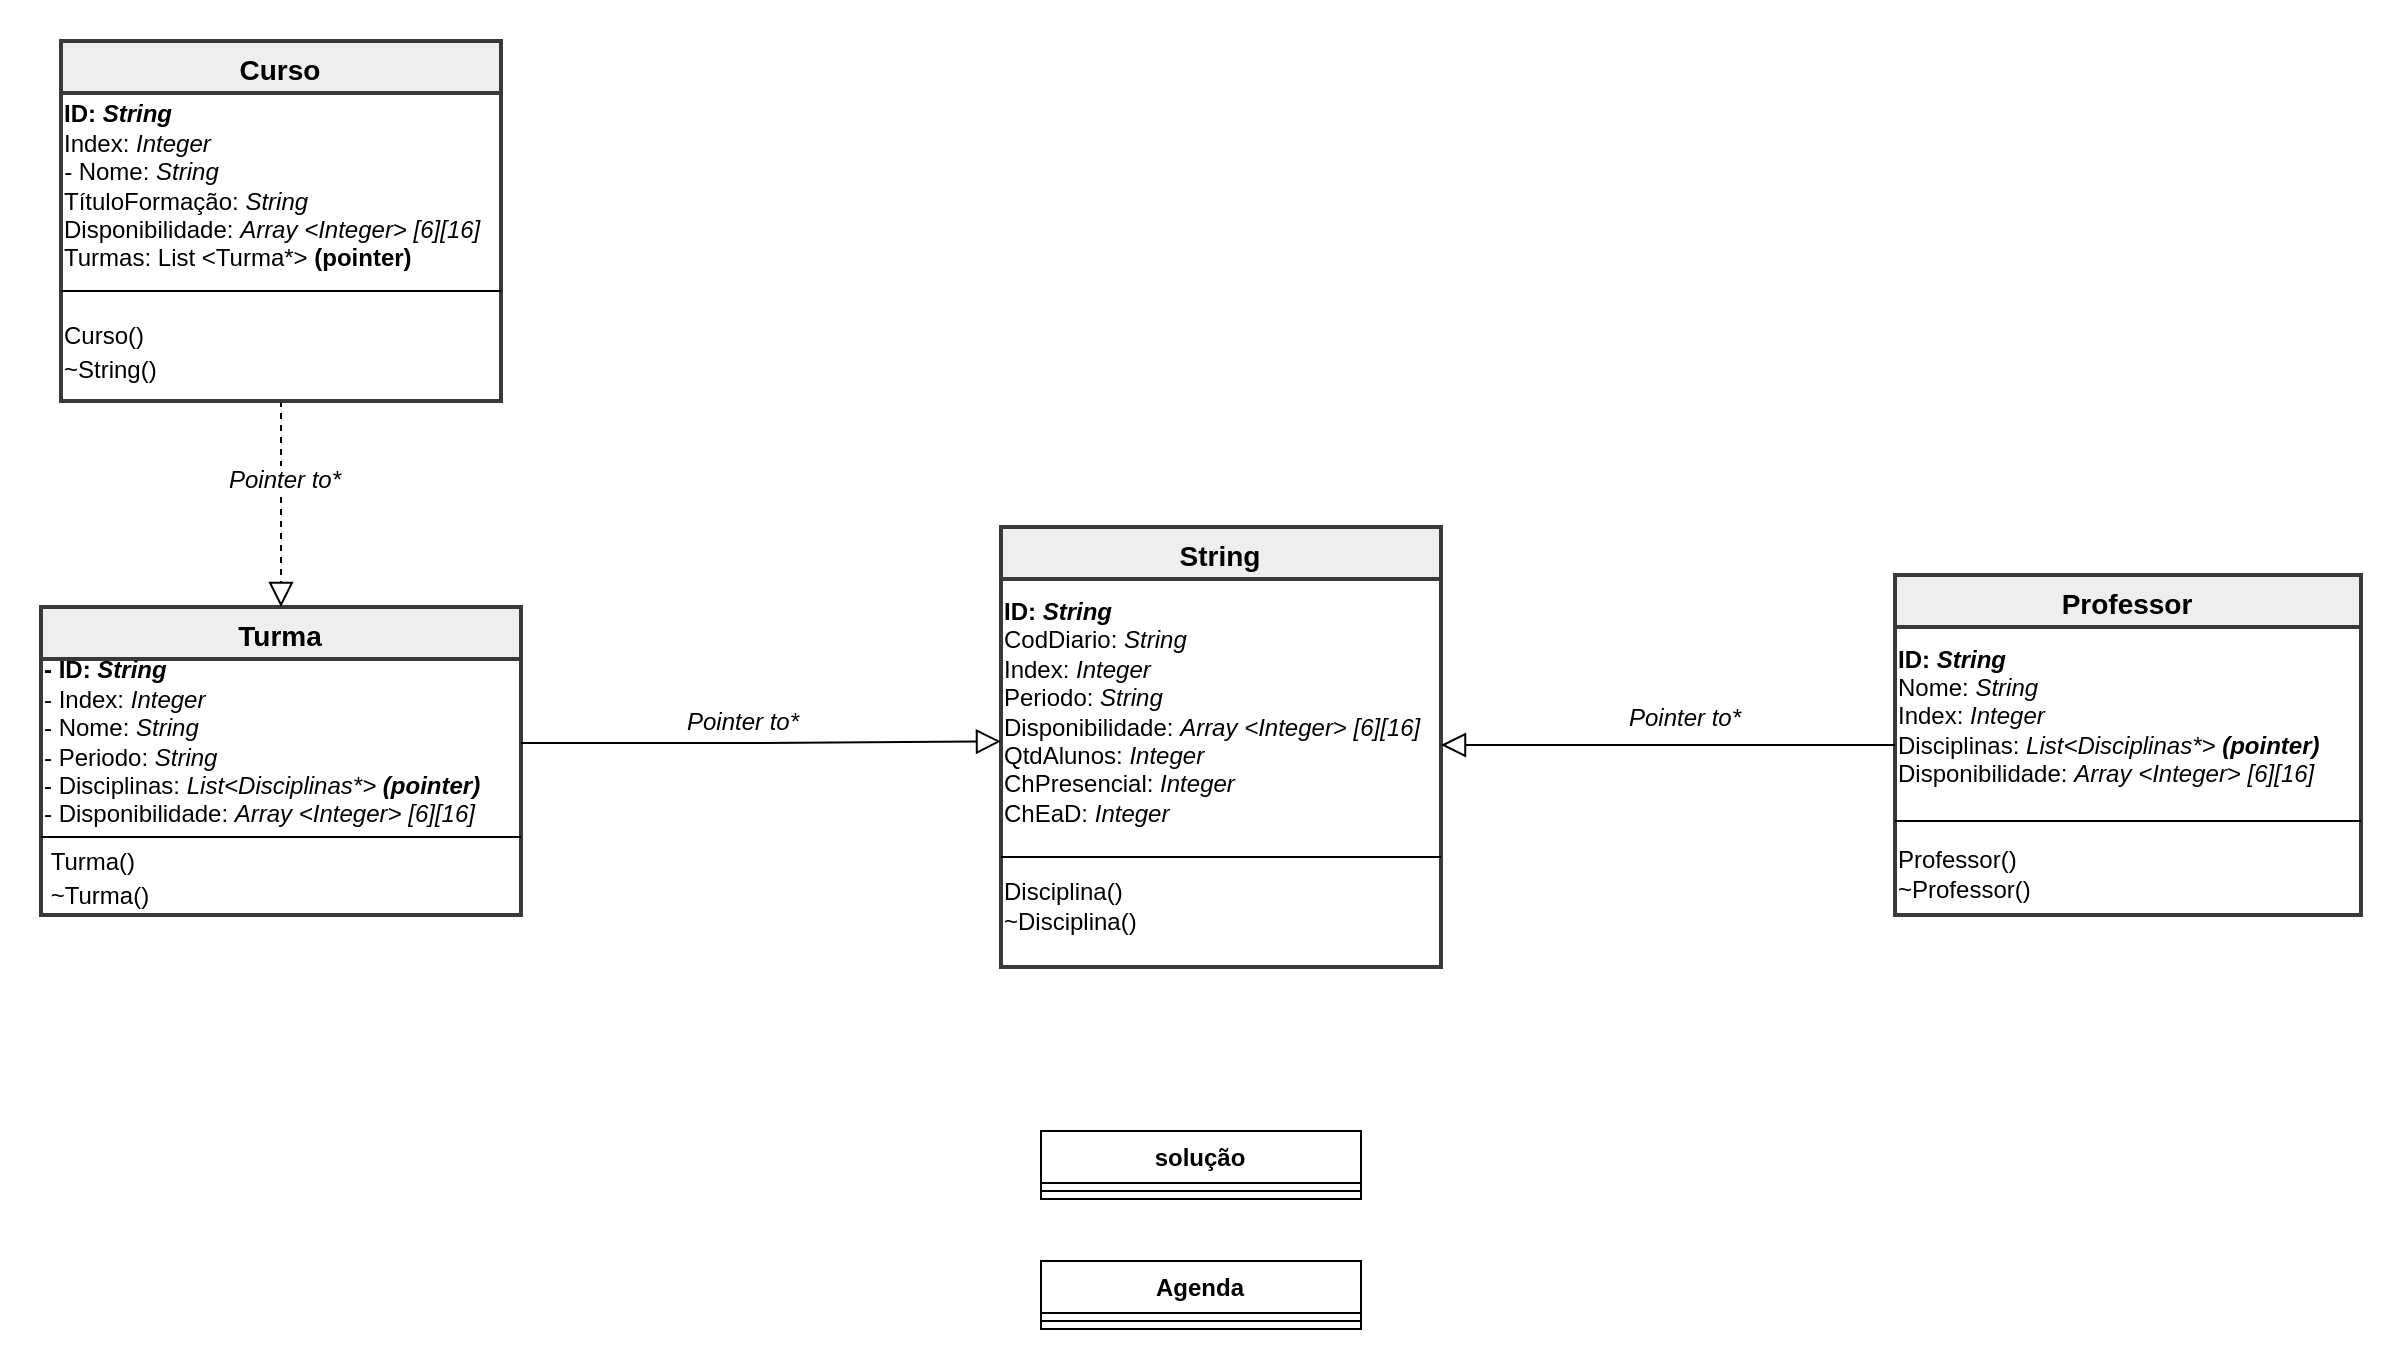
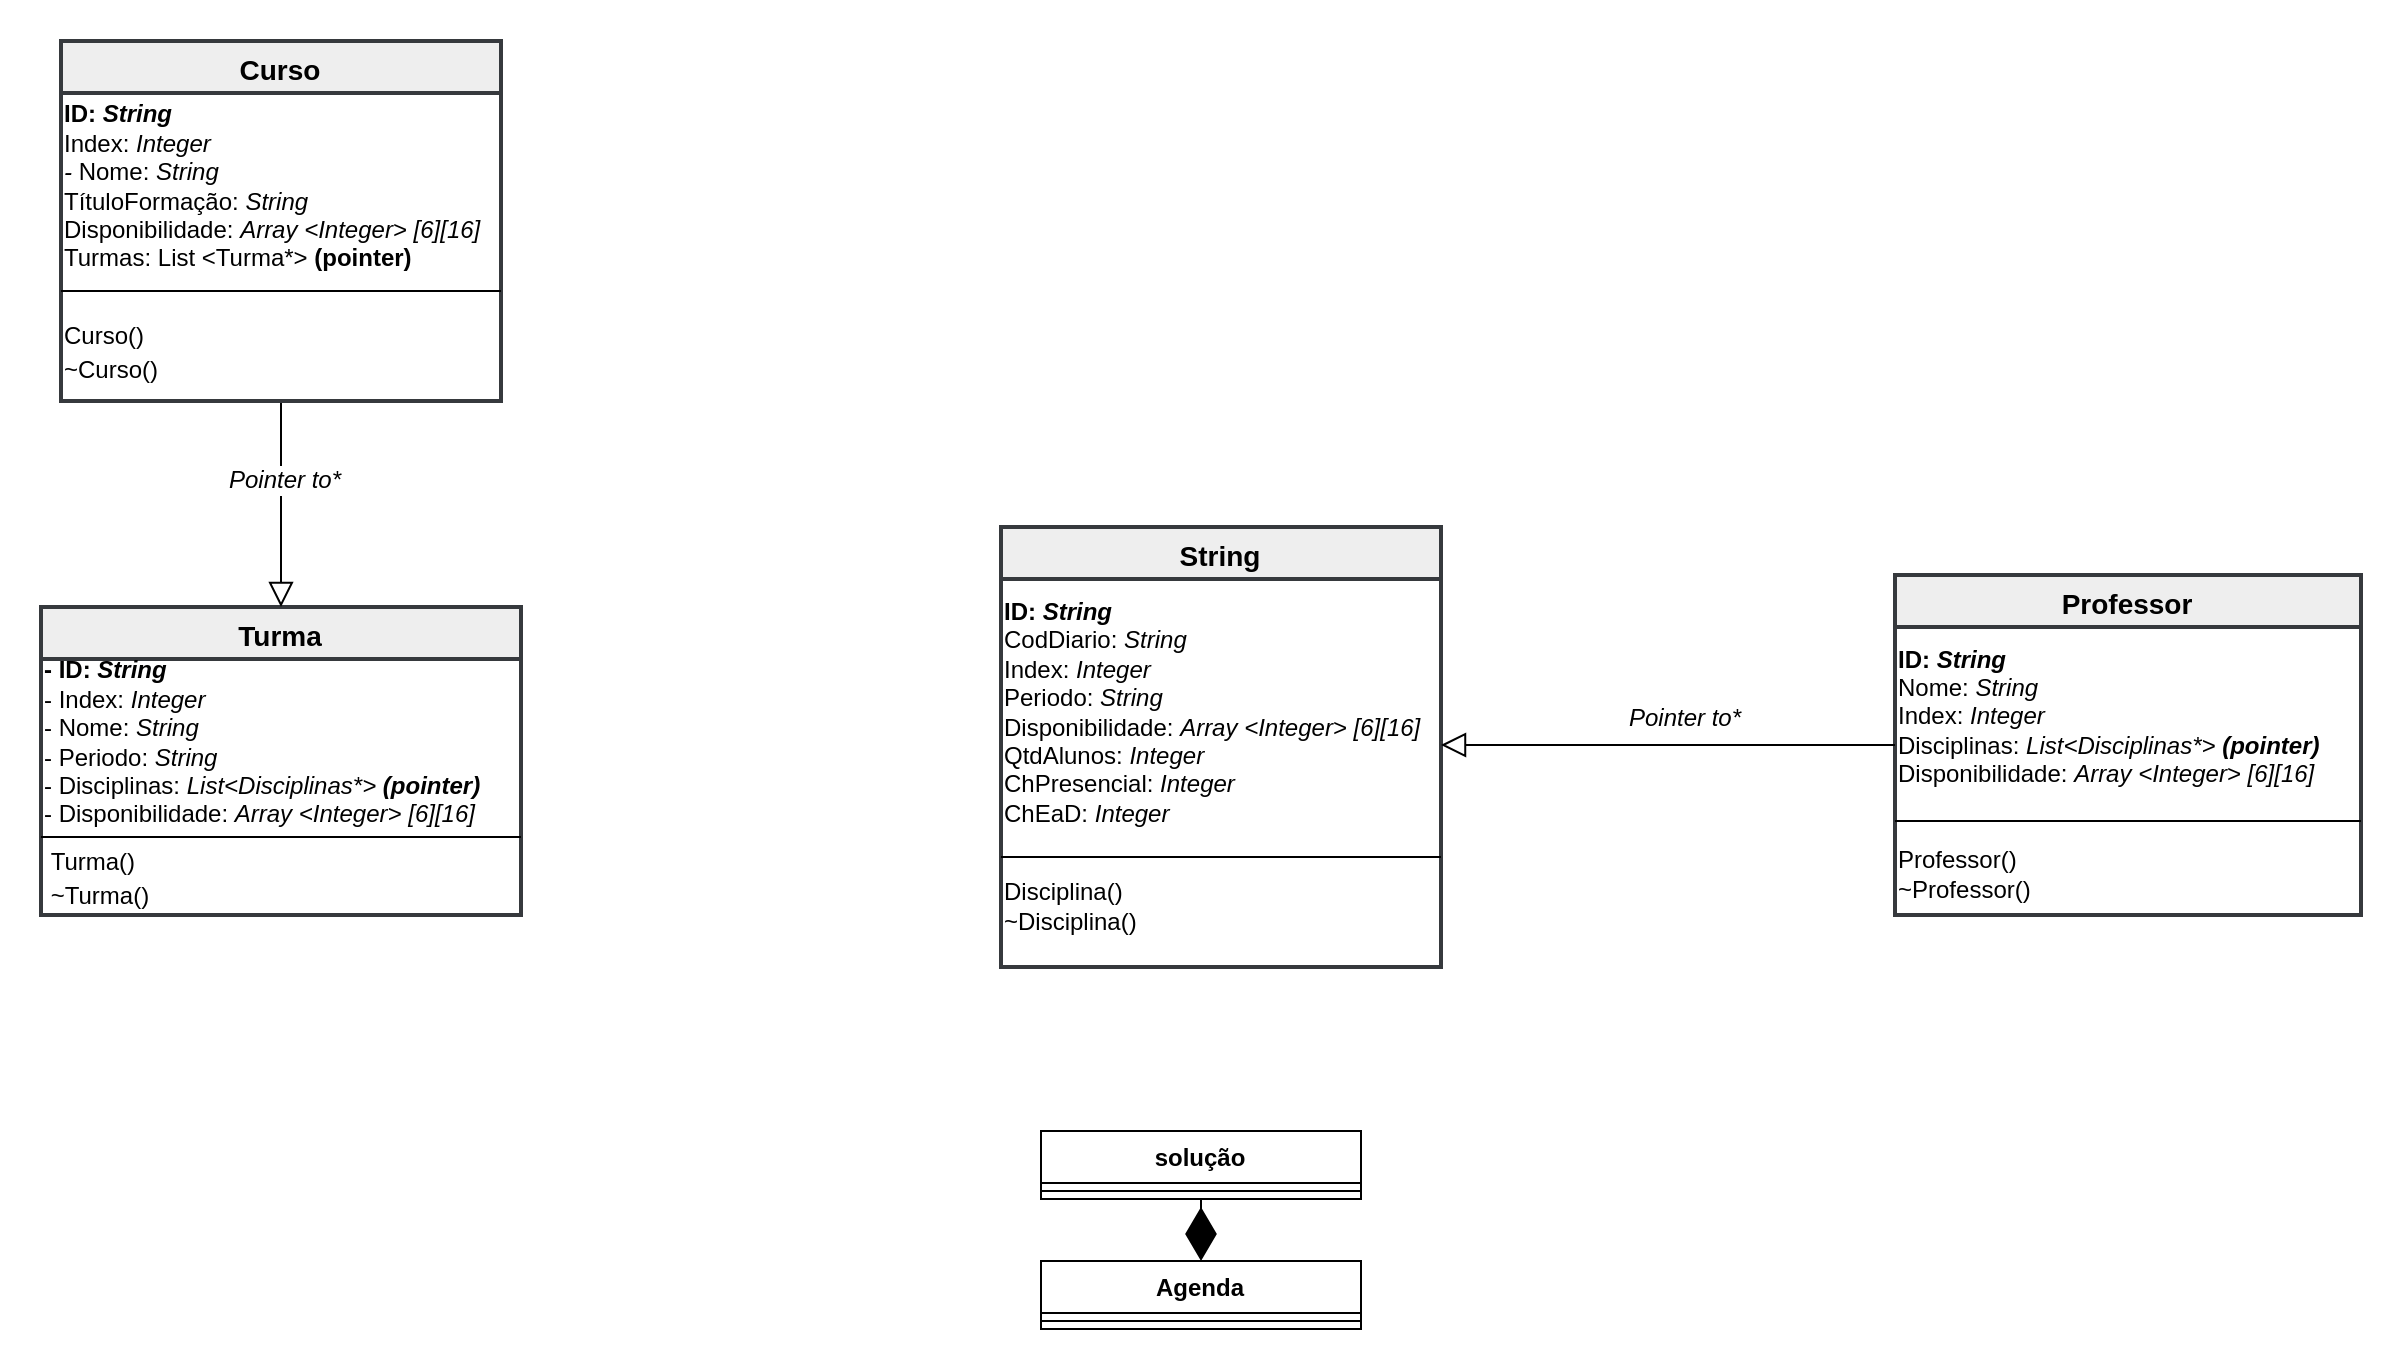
- <mxCell id="21" value="&lt;font style=&quot;font-size: 12px;&quot;&gt;Curso()&lt;br&gt;~String()&lt;br&gt;&lt;/font&gt;" style="text;html=1;strokeColor=none;fillColor=none;align=left;verticalAlign=middle;whiteSpace=wrap;rounded=0;fontSize=14;strokeWidth=2;" vertex="1" parent="18"><mxGeometry y="130" width="220" height="50" as="geometry" /></mxCell>
+ <mxCell id="21" value="&lt;font style=&quot;font-size: 12px;&quot;&gt;Curso()&lt;br&gt;~Curso()&lt;br&gt;&lt;/font&gt;" style="text;html=1;strokeColor=none;fillColor=none;align=left;verticalAlign=middle;whiteSpace=wrap;rounded=0;fontSize=14;strokeWidth=2;" vertex="1" parent="18"><mxGeometry y="130" width="220" height="50" as="geometry" /></mxCell>
- <mxCell id="16" style="edgeStyle=orthogonalEdgeStyle;rounded=0;orthogonalLoop=1;jettySize=auto;html=1;entryX=0.5;entryY=0;entryDx=0;entryDy=0;fontSize=12;strokeWidth=1;endSize=10;endArrow=block;endFill=0;dashed=1;" edge="1" parent="1" source="18" target="6"><mxGeometry relative="1" as="geometry" /></mxCell>
+ <mxCell id="16" style="edgeStyle=orthogonalEdgeStyle;rounded=0;orthogonalLoop=1;jettySize=auto;html=1;entryX=0.5;entryY=0;entryDx=0;entryDy=0;fontSize=12;strokeWidth=1;endSize=10;endArrow=block;endFill=0;" edge="1" parent="1" source="18" target="6"><mxGeometry relative="1" as="geometry" /></mxCell>
- <mxCell id="27" style="edgeStyle=orthogonalEdgeStyle;rounded=0;orthogonalLoop=1;jettySize=auto;html=1;exitX=1;exitY=0.5;exitDx=0;exitDy=0;entryX=0;entryY=0.606;entryDx=0;entryDy=0;entryPerimeter=0;strokeWidth=1;fontSize=12;endArrow=block;endFill=0;endSize=10;" edge="1" parent="1" source="7" target="3"><mxGeometry relative="1" as="geometry" /></mxCell>
- <mxCell id="28" value="&lt;i&gt;Pointer to*&lt;/i&gt;" style="edgeLabel;html=1;align=center;verticalAlign=middle;resizable=0;points=[];fontSize=12;" vertex="1" connectable="0" parent="27"><mxGeometry x="-0.325" y="3" relative="1" as="geometry"><mxPoint x="29" y="-8" as="offset" /></mxGeometry></mxCell>
+ <mxCell id="26" value="" style="endArrow=diamondThin;endFill=1;endSize=24;html=1;rounded=0;exitX=0.5;exitY=1;exitDx=0;exitDy=0;entryX=0.5;entryY=0;entryDx=0;entryDy=0;" parent="1" source="24" target="22" edge="1"><mxGeometry width="160" relative="1" as="geometry"><mxPoint x="670" y="525" as="sourcePoint" /><mxPoint x="830" y="525" as="targetPoint" /></mxGeometry></mxCell>
